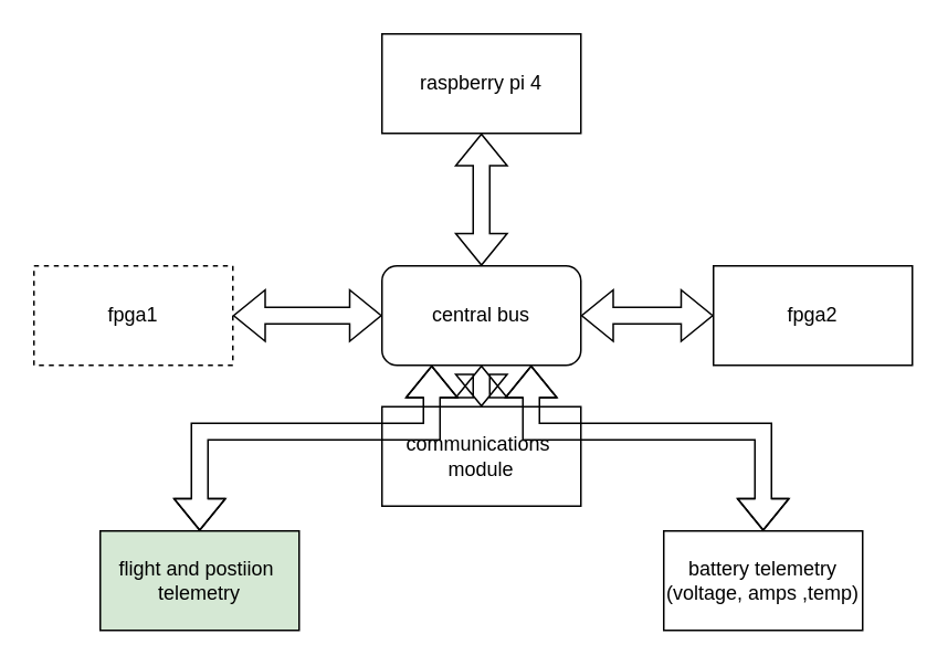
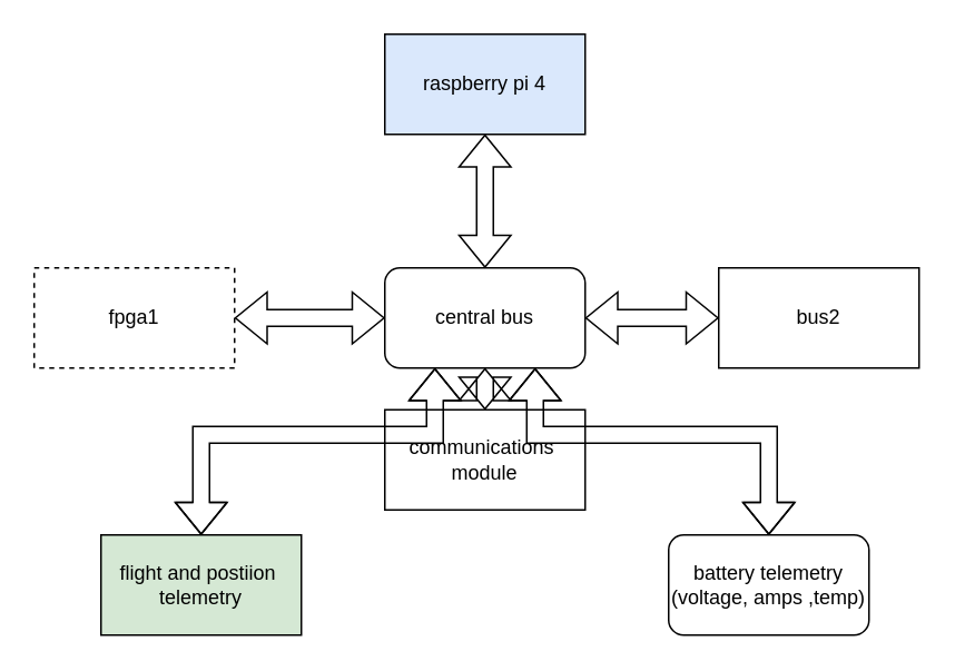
- <mxCell id="4" value="raspberry pi 4" style="rounded=0;whiteSpace=wrap;html=1;" vertex="1" parent="1"><mxGeometry x="230" y="20" width="120" height="60" as="geometry" /></mxCell>
+ <mxCell id="4" value="raspberry pi 4" style="rounded=0;whiteSpace=wrap;html=1;fillColor=#dae8fc;" vertex="1" parent="1"><mxGeometry x="230" y="20" width="120" height="60" as="geometry" /></mxCell>
- <mxCell id="3" value="fpga2" style="rounded=0;whiteSpace=wrap;html=1;" vertex="1" parent="1"><mxGeometry x="430" y="160" width="120" height="60" as="geometry" /></mxCell>
+ <mxCell id="3" value="bus2" style="rounded=0;whiteSpace=wrap;html=1;" vertex="1" parent="1"><mxGeometry x="430" y="160" width="120" height="60" as="geometry" /></mxCell>
- <mxCell id="6" value="battery telemetry&lt;br&gt;(voltage, amps ,temp)" style="rounded=0;whiteSpace=wrap;html=1;" vertex="1" parent="1"><mxGeometry x="400" y="320" width="120" height="60" as="geometry" /></mxCell>
+ <mxCell id="6" value="battery telemetry&lt;br&gt;(voltage, amps ,temp)" style="whiteSpace=wrap;html=1;rounded=1;" vertex="1" parent="1"><mxGeometry x="400" y="320" width="120" height="60" as="geometry" /></mxCell>
